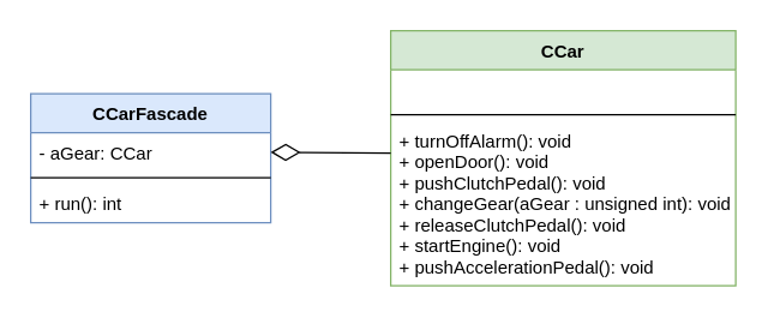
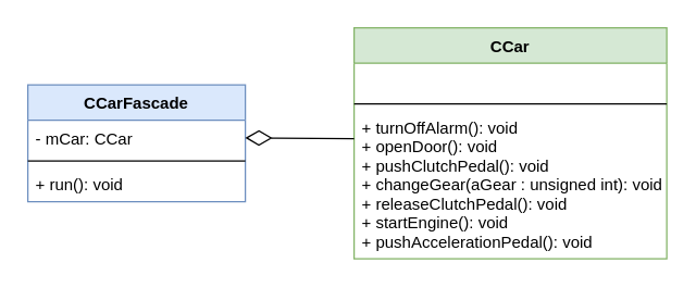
- <mxCell id="7" value="- aGear: CCar" style="text;strokeColor=none;fillColor=none;align=left;verticalAlign=top;spacingLeft=4;spacingRight=4;overflow=hidden;rotatable=0;points=[[0,0.5],[1,0.5]];portConstraint=eastwest;" vertex="1" parent="6"><mxGeometry y="26" width="160" height="26" as="geometry" /></mxCell>
+ <mxCell id="7" value="- mCar: CCar" style="text;strokeColor=none;fillColor=none;align=left;verticalAlign=top;spacingLeft=4;spacingRight=4;overflow=hidden;rotatable=0;points=[[0,0.5],[1,0.5]];portConstraint=eastwest;" vertex="1" parent="6"><mxGeometry y="26" width="160" height="26" as="geometry" /></mxCell>
- <mxCell id="9" value="+ run(): int" style="text;strokeColor=none;fillColor=none;align=left;verticalAlign=top;spacingLeft=4;spacingRight=4;overflow=hidden;rotatable=0;points=[[0,0.5],[1,0.5]];portConstraint=eastwest;" vertex="1" parent="6"><mxGeometry y="60" width="160" height="26" as="geometry" /></mxCell>
+ <mxCell id="9" value="+ run(): void" style="text;strokeColor=none;fillColor=none;align=left;verticalAlign=top;spacingLeft=4;spacingRight=4;overflow=hidden;rotatable=0;points=[[0,0.5],[1,0.5]];portConstraint=eastwest;" vertex="1" parent="6"><mxGeometry y="60" width="160" height="26" as="geometry" /></mxCell>
